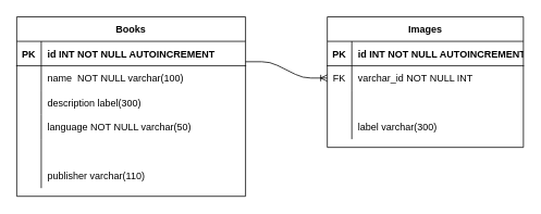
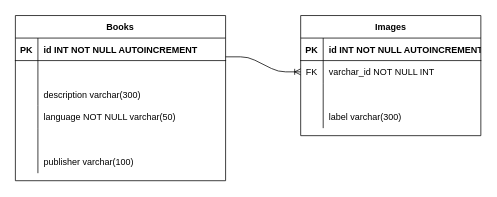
- <mxCell id="8" value="name  NOT NULL varchar(100)" style="shape=partialRectangle;connectable=0;fillColor=none;top=0;left=0;bottom=0;right=0;align=left;spacingLeft=6;overflow=hidden;" vertex="1" parent="6"><mxGeometry x="30" width="250" height="30" as="geometry" /></mxCell>
- <mxCell id="11" value="description label(300)" style="shape=partialRectangle;connectable=0;fillColor=none;top=0;left=0;bottom=0;right=0;align=left;spacingLeft=6;overflow=hidden;" vertex="1" parent="9"><mxGeometry x="30" width="250" height="30" as="geometry" /></mxCell>
+ <mxCell id="11" value="description varchar(300)" style="shape=partialRectangle;connectable=0;fillColor=none;top=0;left=0;bottom=0;right=0;align=left;spacingLeft=6;overflow=hidden;" vertex="1" parent="9"><mxGeometry x="30" width="250" height="30" as="geometry" /></mxCell>
- <mxCell id="19" value="publisher varchar(110)" style="shape=partialRectangle;connectable=0;fillColor=none;top=0;left=0;bottom=0;right=0;align=left;spacingLeft=6;overflow=hidden;" vertex="1" parent="17"><mxGeometry x="30" width="250" height="30" as="geometry" /></mxCell>
+ <mxCell id="19" value="publisher varchar(100)" style="shape=partialRectangle;connectable=0;fillColor=none;top=0;left=0;bottom=0;right=0;align=left;spacingLeft=6;overflow=hidden;" vertex="1" parent="17"><mxGeometry x="30" width="250" height="30" as="geometry" /></mxCell>
